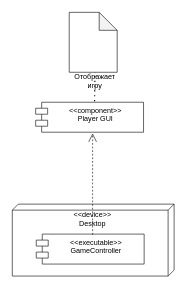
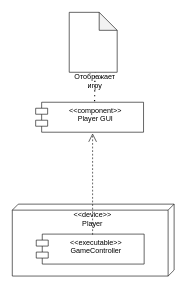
- <mxCell id="5" value="&amp;lt;&amp;lt;device&amp;gt;&amp;gt;&lt;br&gt;Desktop" style="text;html=1;strokeColor=none;fillColor=none;align=center;verticalAlign=middle;whiteSpace=wrap;rounded=0;" vertex="1" parent="1"><mxGeometry x="124" y="350" width="60" height="30" as="geometry" /></mxCell>
+ <mxCell id="5" value="&amp;lt;&amp;lt;device&amp;gt;&amp;gt;&lt;br&gt;Player" style="text;html=1;strokeColor=none;fillColor=none;align=center;verticalAlign=middle;whiteSpace=wrap;rounded=0;" vertex="1" parent="1"><mxGeometry x="124" y="350" width="60" height="30" as="geometry" /></mxCell>
